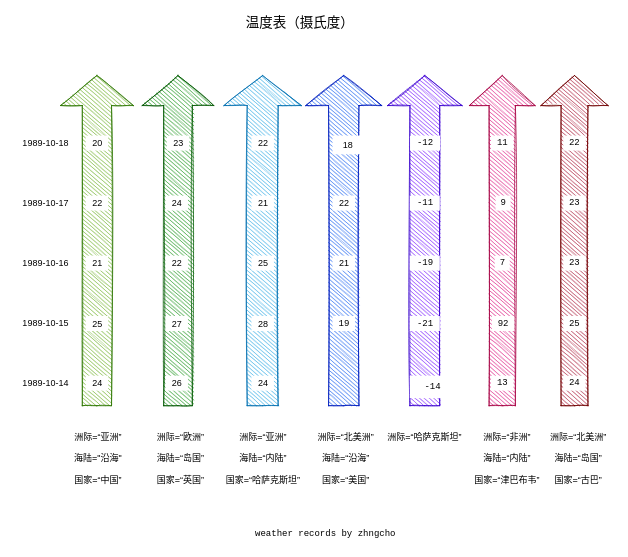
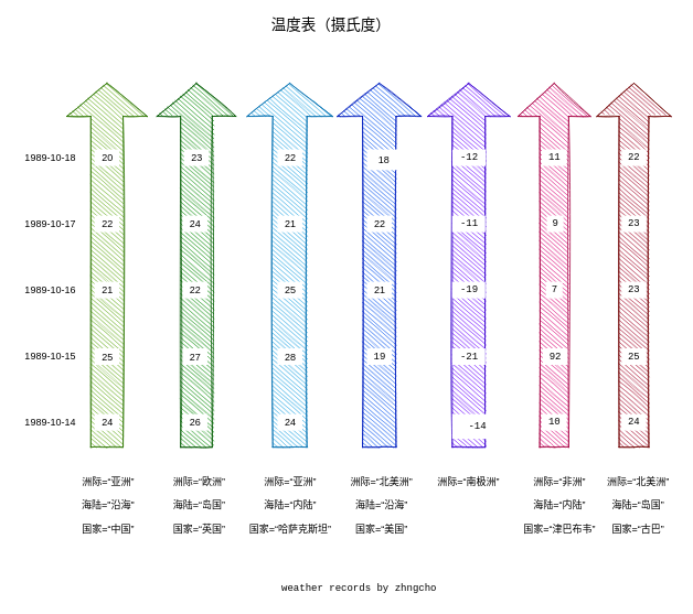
- <mxCell id="36" value="13" style="text;html=1;align=center;verticalAlign=middle;resizable=0;points=[];autosize=1;fontFamily=Courier New;fillColor=#ffffff;" vertex="1" parent="4"><mxGeometry x="573.87" y="400" width="30" height="20" as="geometry" /></mxCell>
+ <mxCell id="36" value="10" style="text;html=1;align=center;verticalAlign=middle;resizable=0;points=[];autosize=1;fontFamily=Courier New;fillColor=#ffffff;" vertex="1" parent="4"><mxGeometry x="573.87" y="400" width="30" height="20" as="geometry" /></mxCell>
- <mxCell id="56" value="洲际=“哈萨克斯坦”&lt;br&gt;&lt;br&gt;&lt;br&gt;" style="text;html=1;align=center;verticalAlign=middle;resizable=0;points=[];autosize=1;" vertex="1" parent="1"><mxGeometry x="520" y="571" width="90" height="50" as="geometry" /></mxCell>
+ <mxCell id="56" value="洲际=“南极洲”&lt;br&gt;&lt;br&gt;&lt;br&gt;" style="text;html=1;align=center;verticalAlign=middle;resizable=0;points=[];autosize=1;" vertex="1" parent="1"><mxGeometry x="520" y="571" width="90" height="50" as="geometry" /></mxCell>
